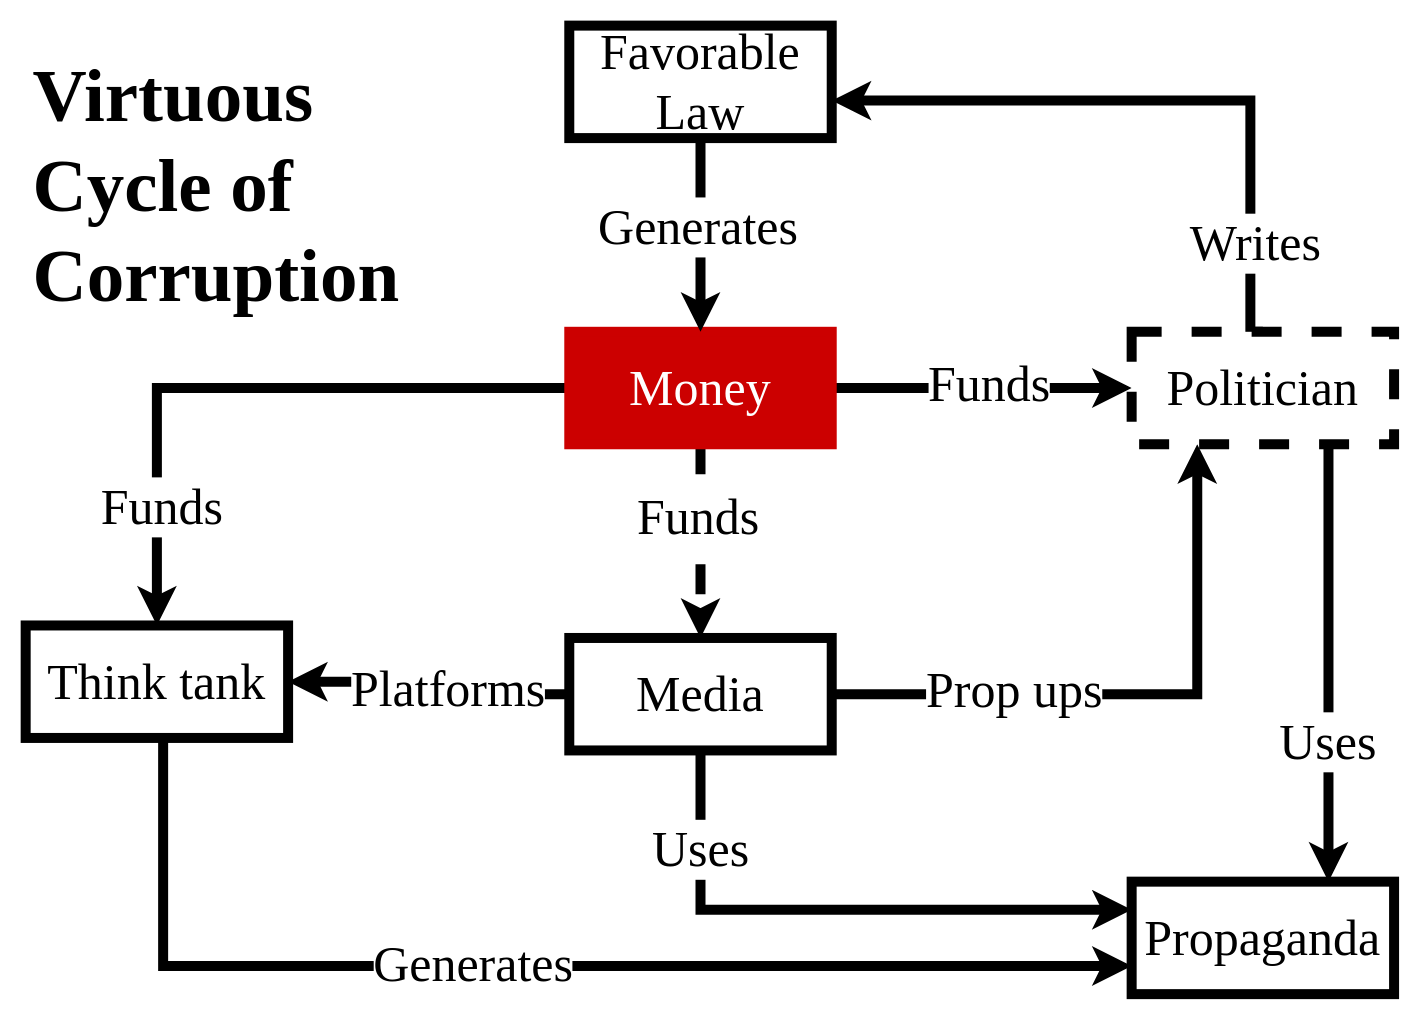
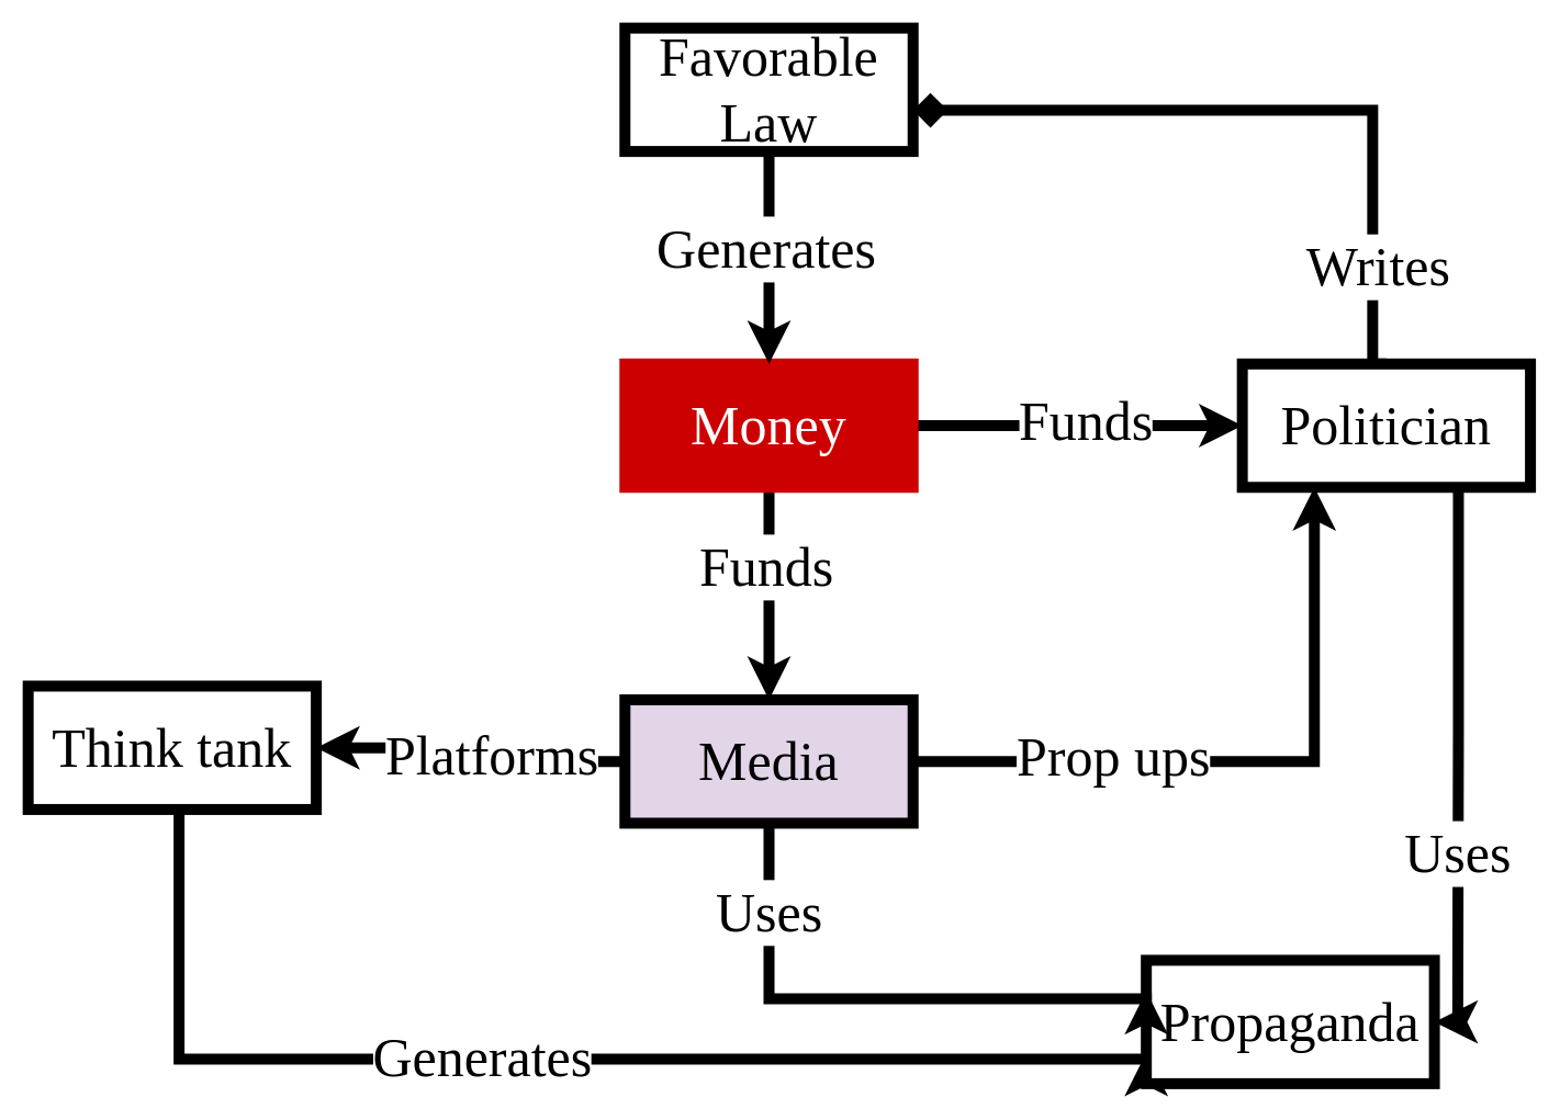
- <mxCell id="28" value="&lt;h1&gt;&lt;font face=&quot;Crimson Pro Light&quot;&gt;&lt;span style=&quot;font-size: 60px&quot;&gt;Virtuous Cycle of&lt;br&gt;Corruption&lt;/span&gt;&lt;/font&gt;&lt;font face=&quot;Crimson Pro Light&quot;&gt;&lt;span style=&quot;font-size: 60px&quot;&gt;&lt;br&gt;&lt;/span&gt;&lt;/font&gt;&lt;/h1&gt;" style="text;html=1;strokeColor=none;fillColor=none;spacing=5;spacingTop=-20;whiteSpace=wrap;overflow=hidden;rounded=0;" vertex="1" parent="1"><mxGeometry x="21" y="35" width="364" height="230" as="geometry" /></mxCell>
- <mxCell id="22" value="" style="edgeStyle=orthogonalEdgeStyle;rounded=0;orthogonalLoop=1;jettySize=auto;html=1;strokeWidth=8;exitX=0.5;exitY=0;exitDx=0;exitDy=0;" edge="1" parent="1" source="24" target="27"><mxGeometry relative="1" as="geometry"><Array as="points"><mxPoint x="1000" y="80" /></Array></mxGeometry></mxCell>
+ <mxCell id="22" value="" style="edgeStyle=orthogonalEdgeStyle;rounded=0;orthogonalLoop=1;jettySize=auto;html=1;strokeWidth=8;exitX=0.5;exitY=0;exitDx=0;exitDy=0;endArrow=diamond;" edge="1" parent="1" source="24" target="27"><mxGeometry relative="1" as="geometry"><Array as="points"><mxPoint x="1000" y="80" /></Array></mxGeometry></mxCell>
- <mxCell id="4" style="edgeStyle=orthogonalEdgeStyle;rounded=0;orthogonalLoop=1;jettySize=auto;html=1;strokeWidth=8;" edge="1" parent="1" source="8" target="11"><mxGeometry relative="1" as="geometry" /></mxCell>
- <mxCell id="5" value="&lt;font style=&quot;font-size: 40px&quot; face=&quot;Crimson Pro Light&quot;&gt;Funds&lt;/font&gt;" style="text;html=1;resizable=0;points=[];align=center;verticalAlign=middle;labelBackgroundColor=#ffffff;" vertex="1" connectable="0" parent="4"><mxGeometry x="0.345" y="3" relative="1" as="geometry"><mxPoint y="74.126" as="offset" /></mxGeometry></mxCell>
- <mxCell id="24" value="&lt;font face=&quot;Crimson Pro Light&quot; style=&quot;font-size: 40px&quot;&gt;Politician&lt;/font&gt;" style="rounded=0;whiteSpace=wrap;html=1;strokeWidth=8;dashed=1;" vertex="1" parent="1"><mxGeometry x="905" y="265" width="210" height="90" as="geometry" /></mxCell>
+ <mxCell id="24" value="&lt;font face=&quot;Crimson Pro Light&quot; style=&quot;font-size: 40px&quot;&gt;Politician&lt;/font&gt;" style="rounded=0;whiteSpace=wrap;html=1;strokeWidth=8;" vertex="1" parent="1"><mxGeometry x="905" y="265" width="210" height="90" as="geometry" /></mxCell>
- <mxCell id="2" style="edgeStyle=orthogonalEdgeStyle;rounded=0;orthogonalLoop=1;jettySize=auto;html=1;strokeWidth=8;dashed=1;" edge="1" parent="1" source="8" target="19"><mxGeometry relative="1" as="geometry" /></mxCell>
+ <mxCell id="2" style="edgeStyle=orthogonalEdgeStyle;rounded=0;orthogonalLoop=1;jettySize=auto;html=1;strokeWidth=8;" edge="1" parent="1" source="8" target="19"><mxGeometry relative="1" as="geometry" /></mxCell>
- <mxCell id="19" value="&lt;font face=&quot;Crimson Pro Light&quot; style=&quot;font-size: 40px&quot;&gt;Media&lt;/font&gt;" style="rounded=0;whiteSpace=wrap;html=1;strokeWidth=8;" vertex="1" parent="1"><mxGeometry x="455" y="510" width="210" height="90" as="geometry" /></mxCell>
+ <mxCell id="19" value="&lt;font face=&quot;Crimson Pro Light&quot; style=&quot;font-size: 40px&quot;&gt;Media&lt;/font&gt;" style="rounded=0;whiteSpace=wrap;html=1;strokeWidth=8;fillColor=#e1d5e7;" vertex="1" parent="1"><mxGeometry x="455" y="510" width="210" height="90" as="geometry" /></mxCell>
- <mxCell id="12" value="&lt;font face=&quot;Crimson Pro Light&quot; style=&quot;font-size: 40px&quot;&gt;Propaganda&lt;/font&gt;" style="rounded=0;whiteSpace=wrap;html=1;strokeWidth=8;" vertex="1" parent="1"><mxGeometry x="905" y="705" width="210" height="90" as="geometry" /></mxCell>
+ <mxCell id="12" value="&lt;font face=&quot;Crimson Pro Light&quot; style=&quot;font-size: 40px&quot;&gt;Propaganda&lt;/font&gt;" style="rounded=0;whiteSpace=wrap;html=1;strokeWidth=8;" vertex="1" parent="1"><mxGeometry x="835" y="700" width="210" height="90" as="geometry" /></mxCell>
